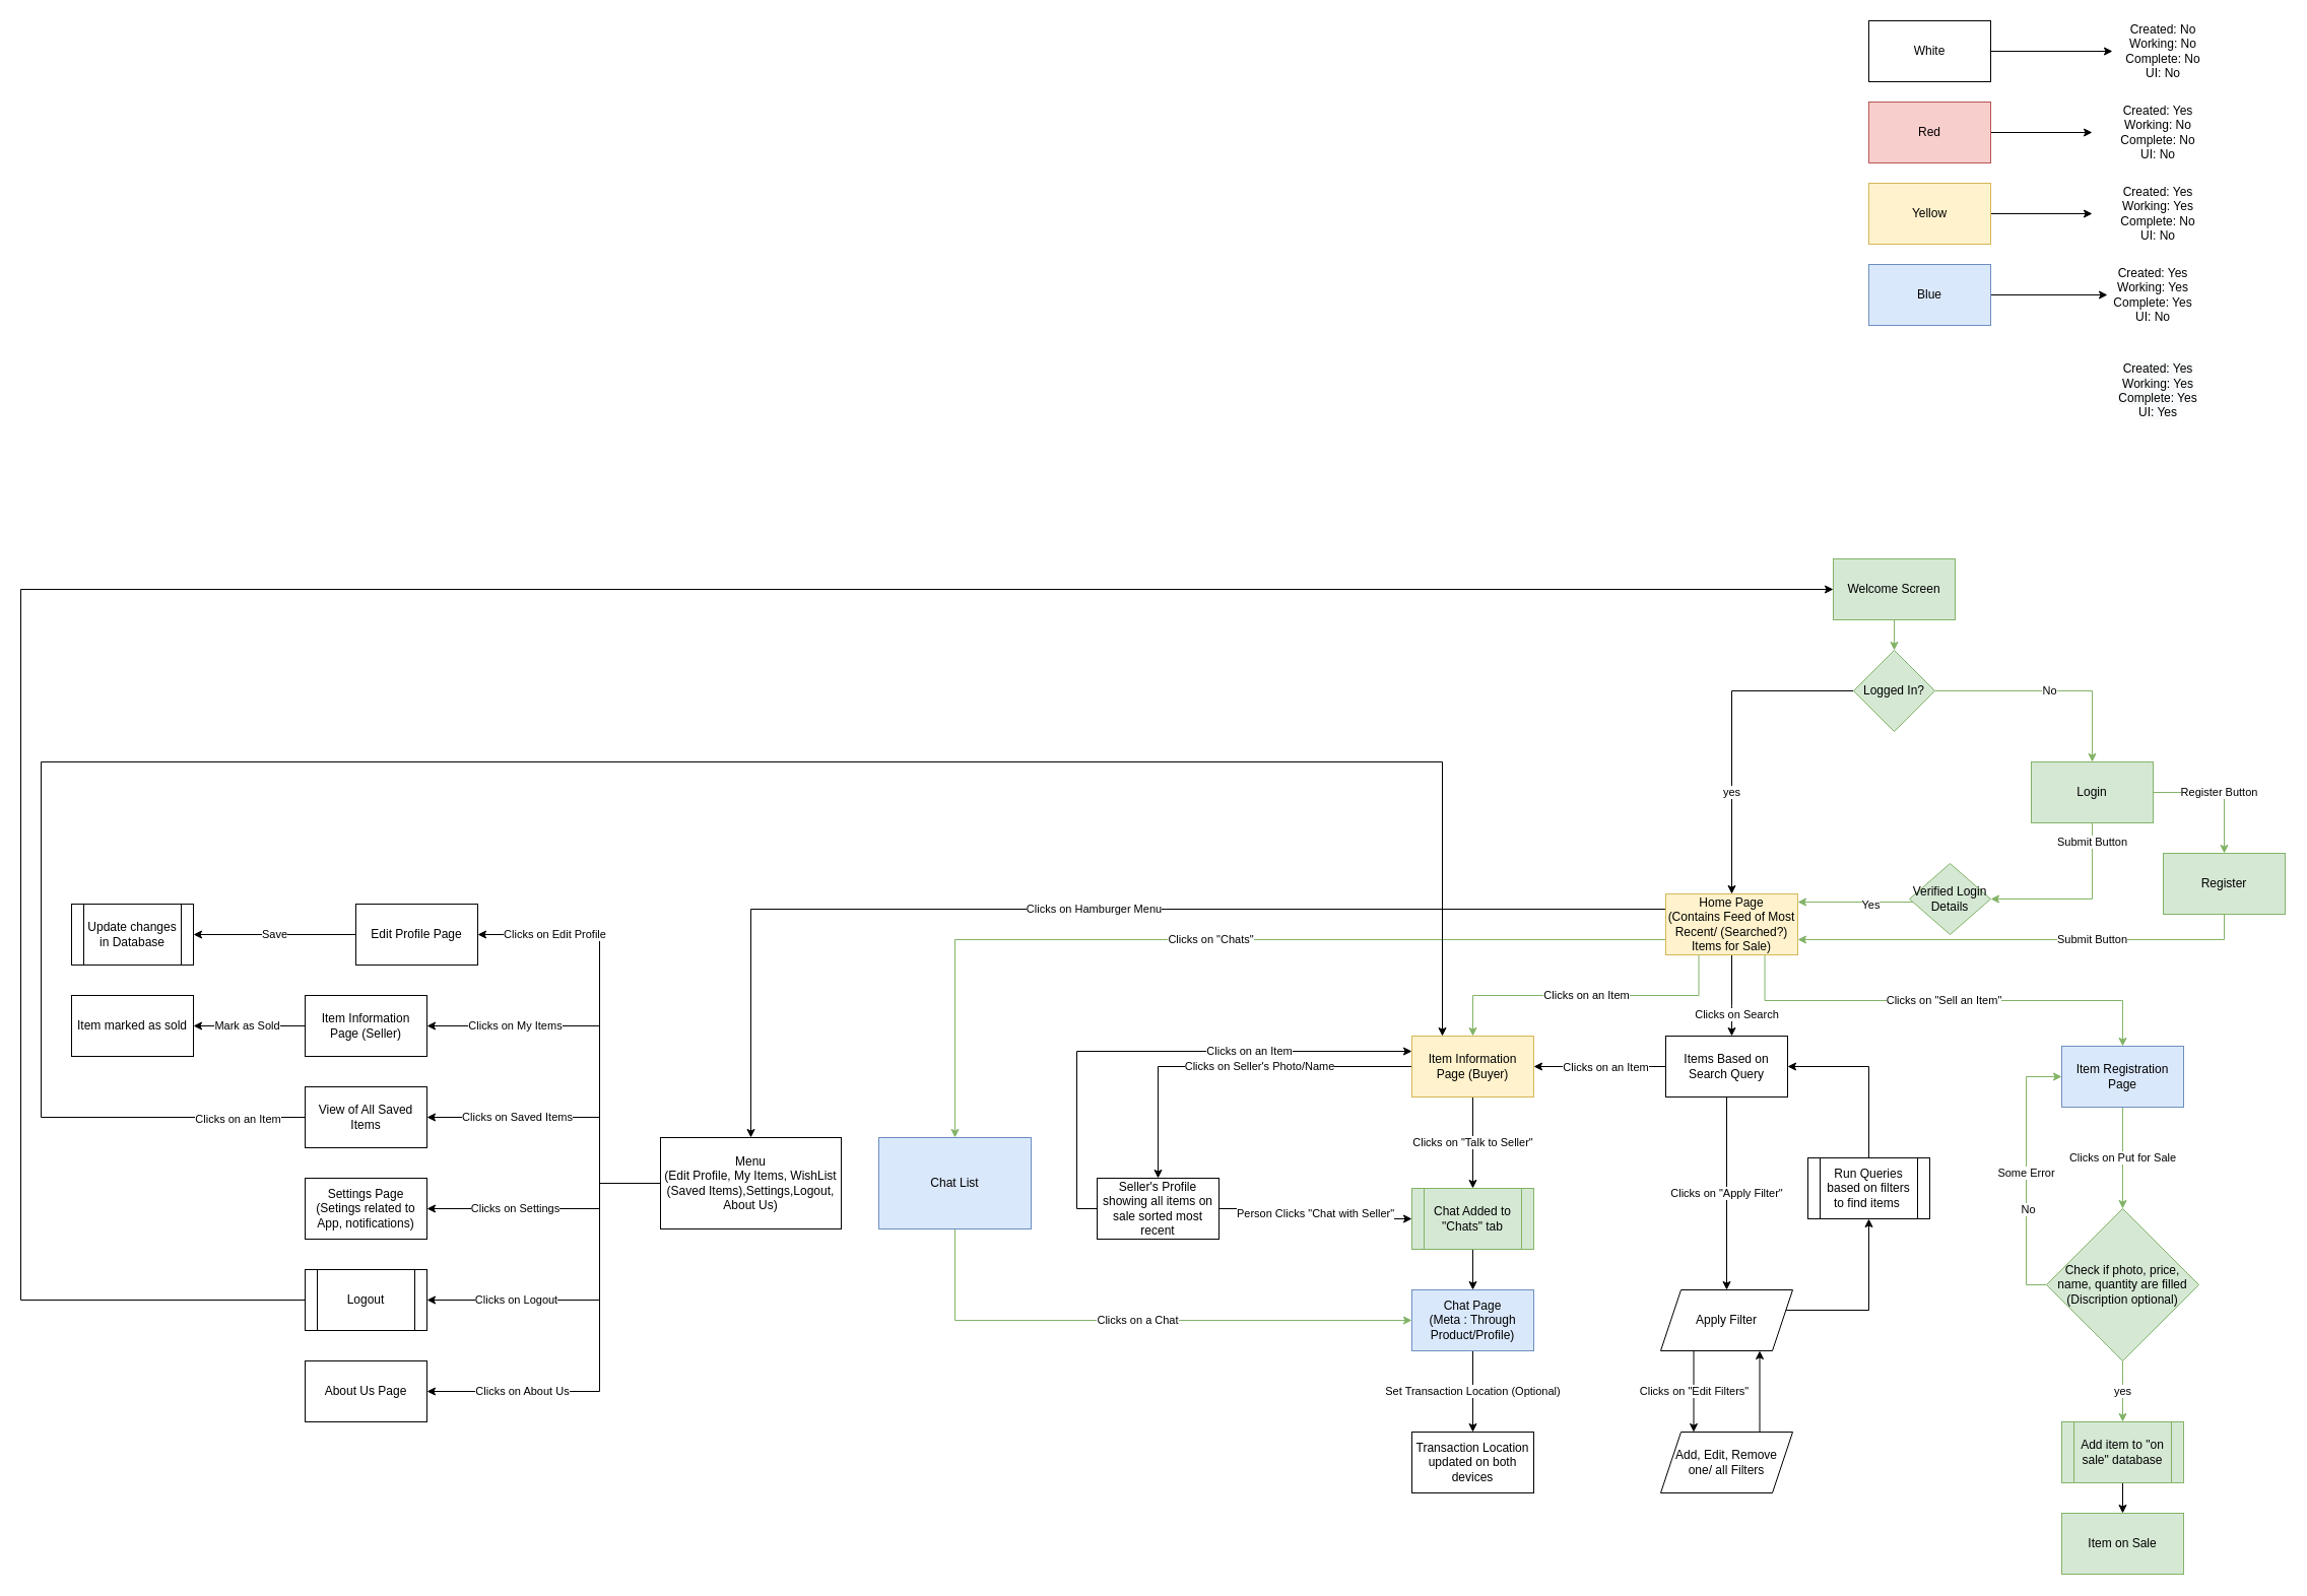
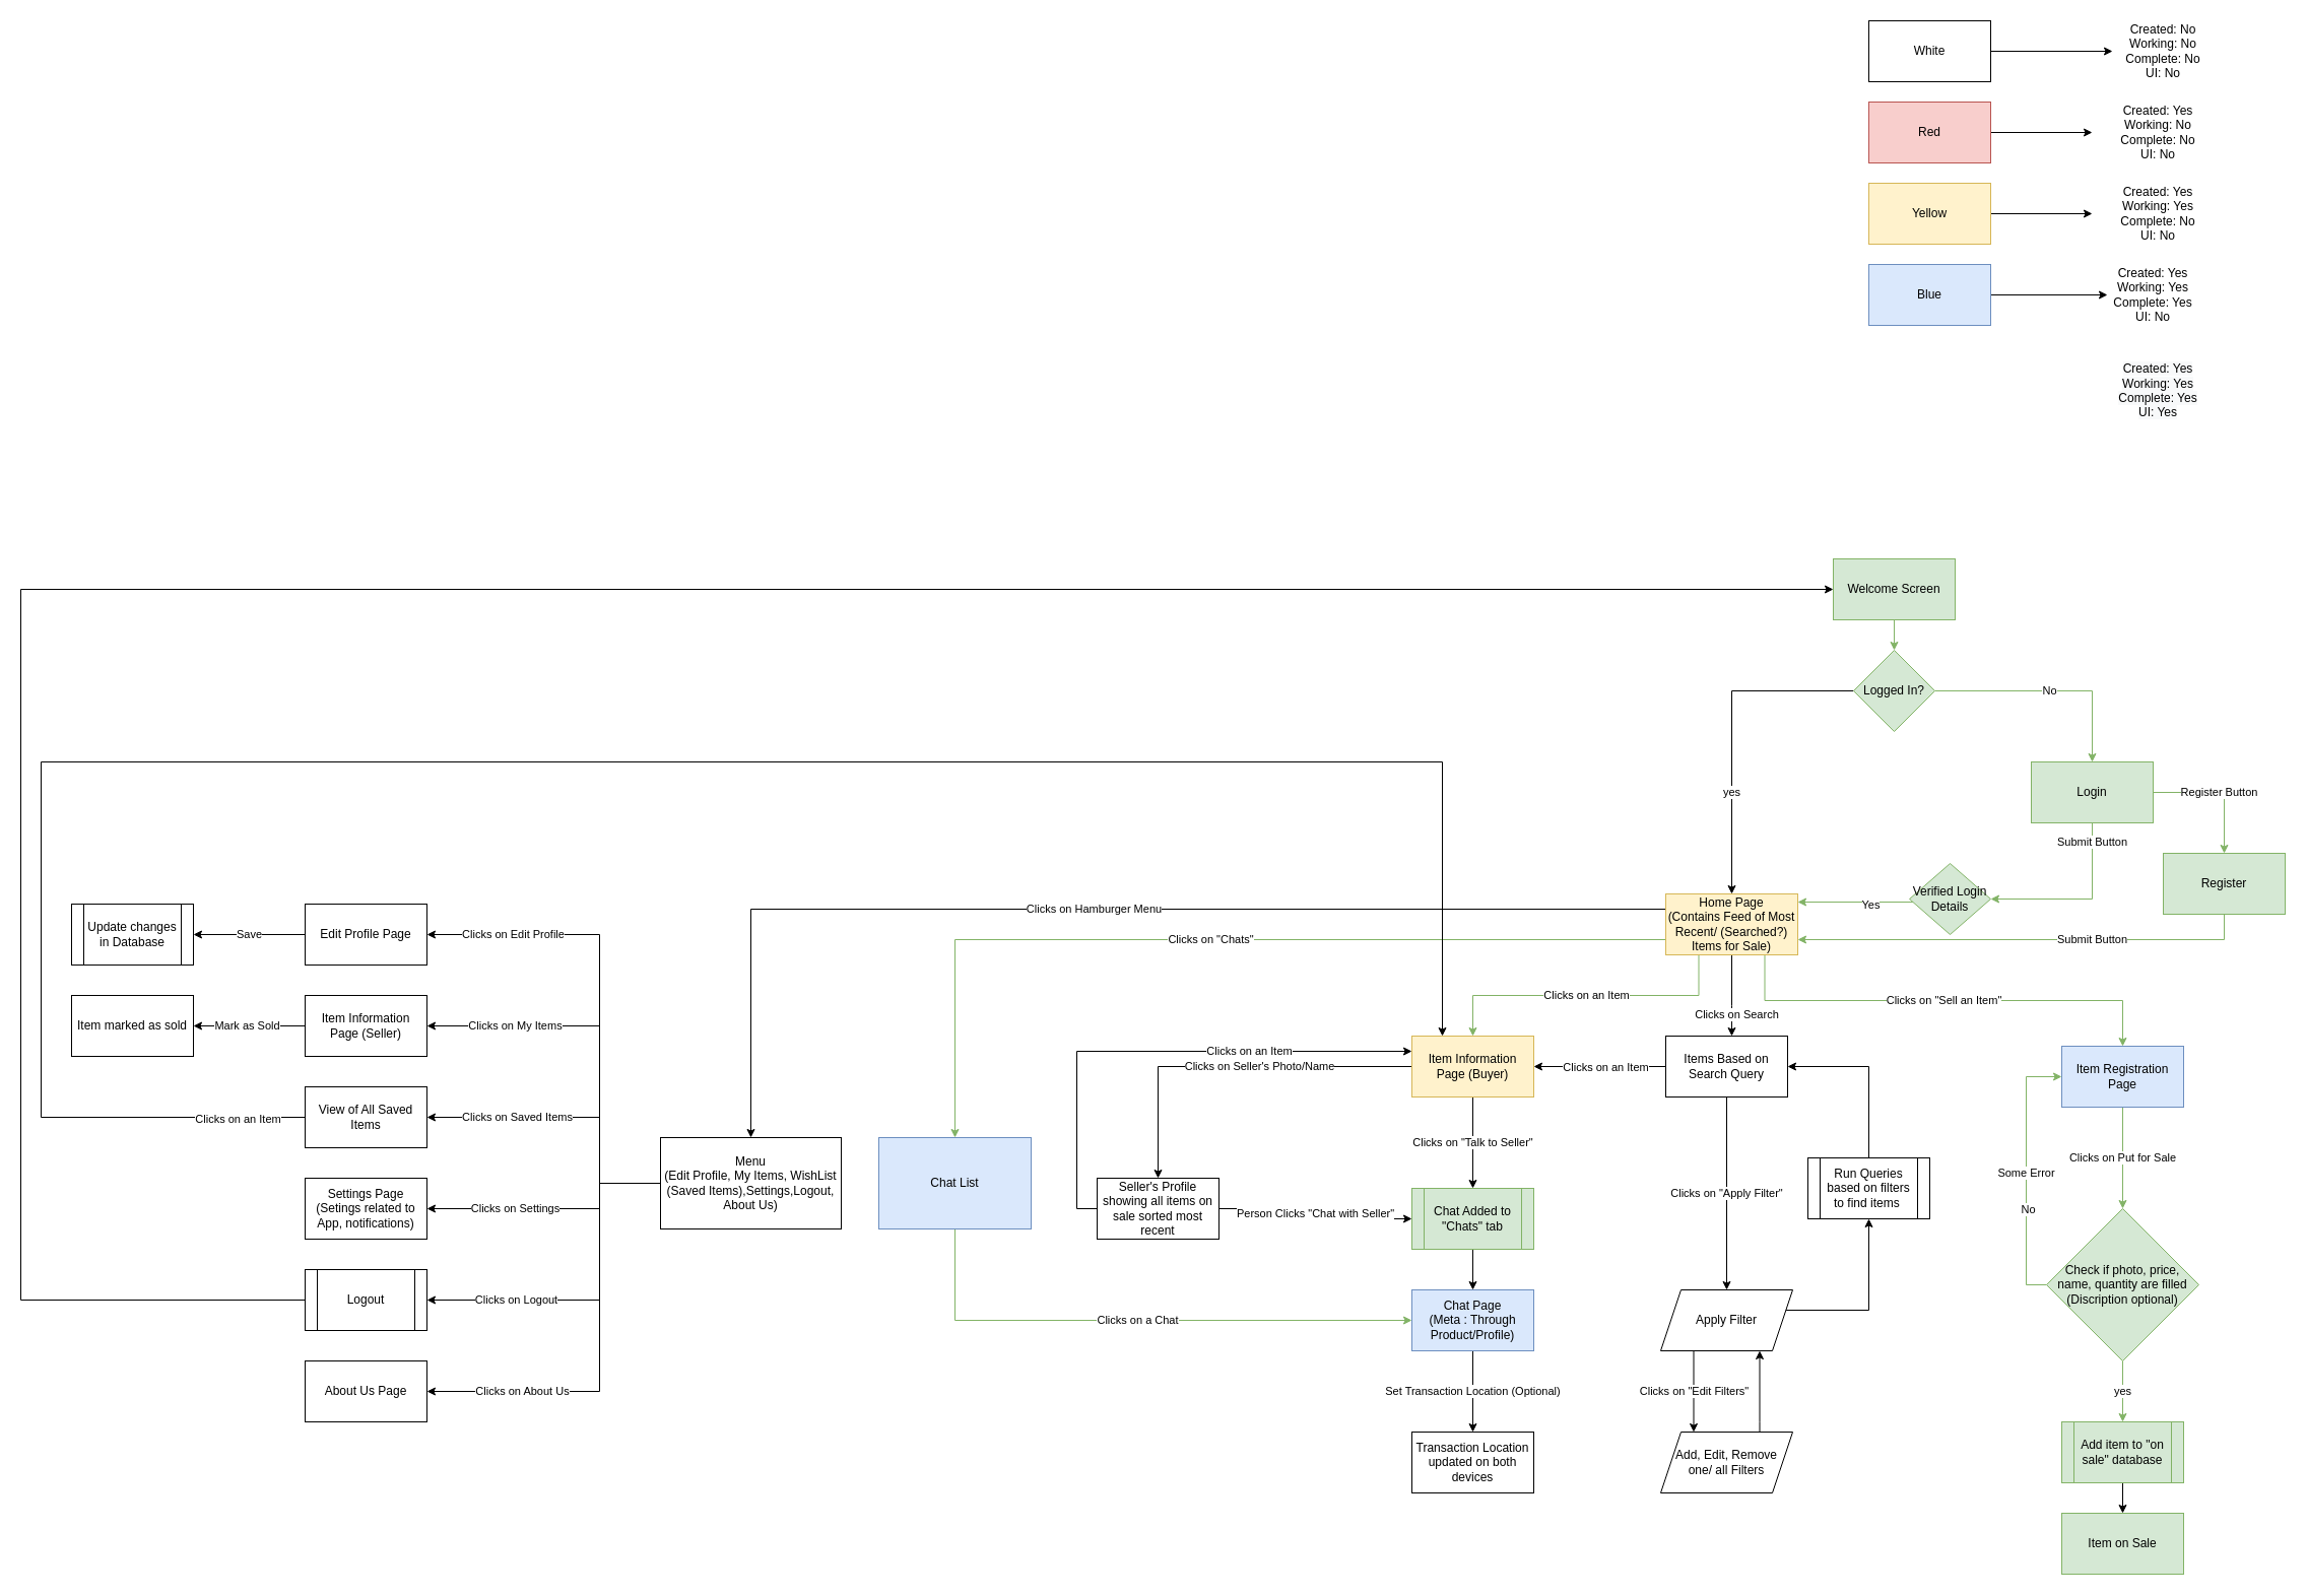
- <mxCell id="65" value="Edit Profile Page" style="whiteSpace=wrap;html=1;rounded=0;" parent="1" vertex="1"><mxGeometry x="350" y="890" width="120" height="60" as="geometry" /></mxCell>
+ <mxCell id="65" value="Edit Profile Page" style="whiteSpace=wrap;html=1;rounded=0;" parent="1" vertex="1"><mxGeometry x="300" y="890" width="120" height="60" as="geometry" /></mxCell>
